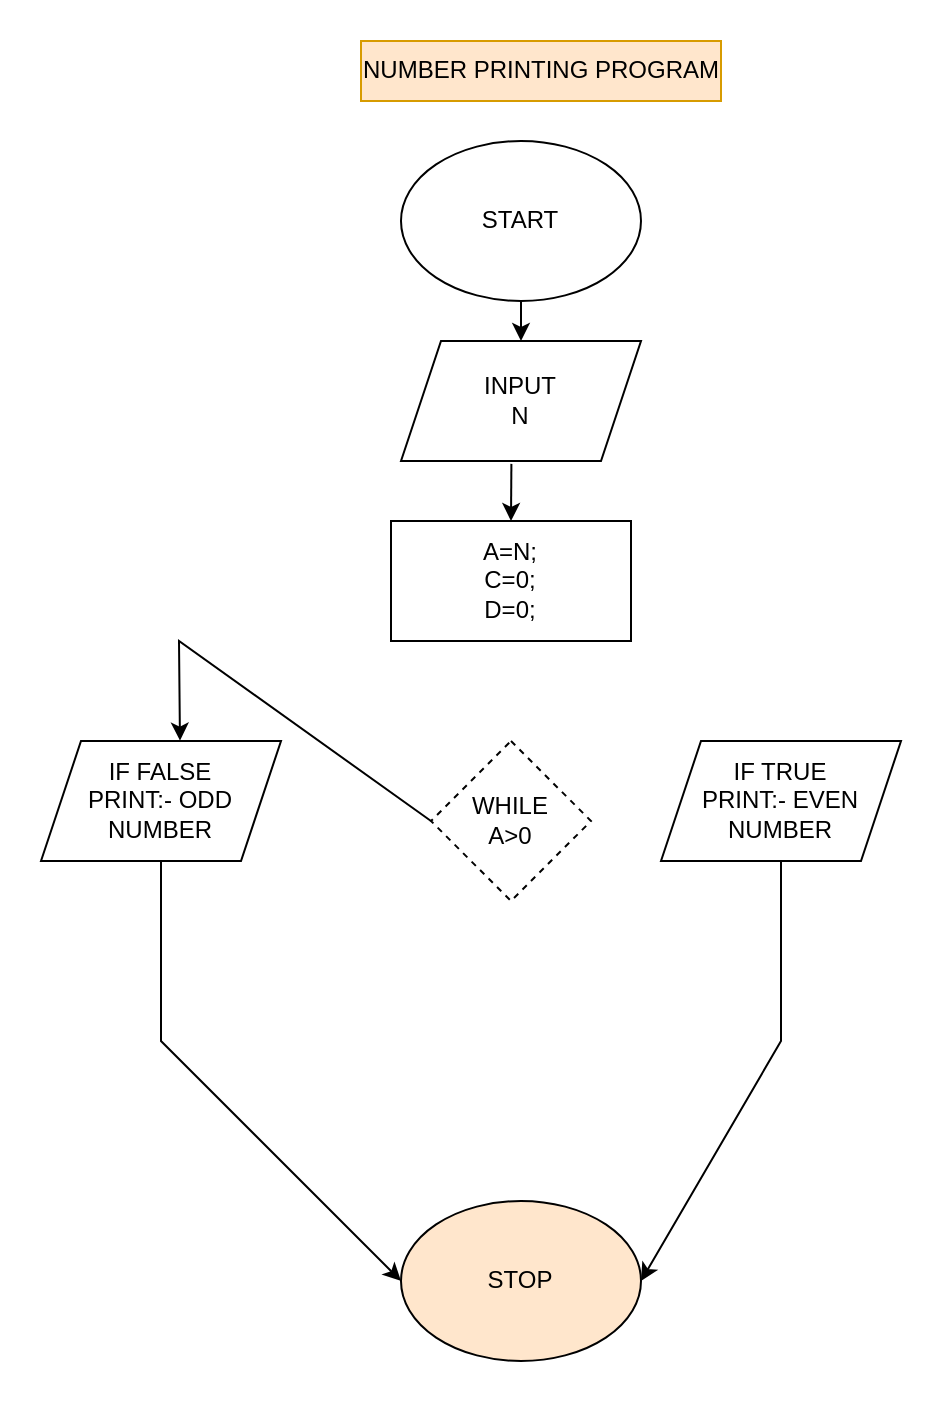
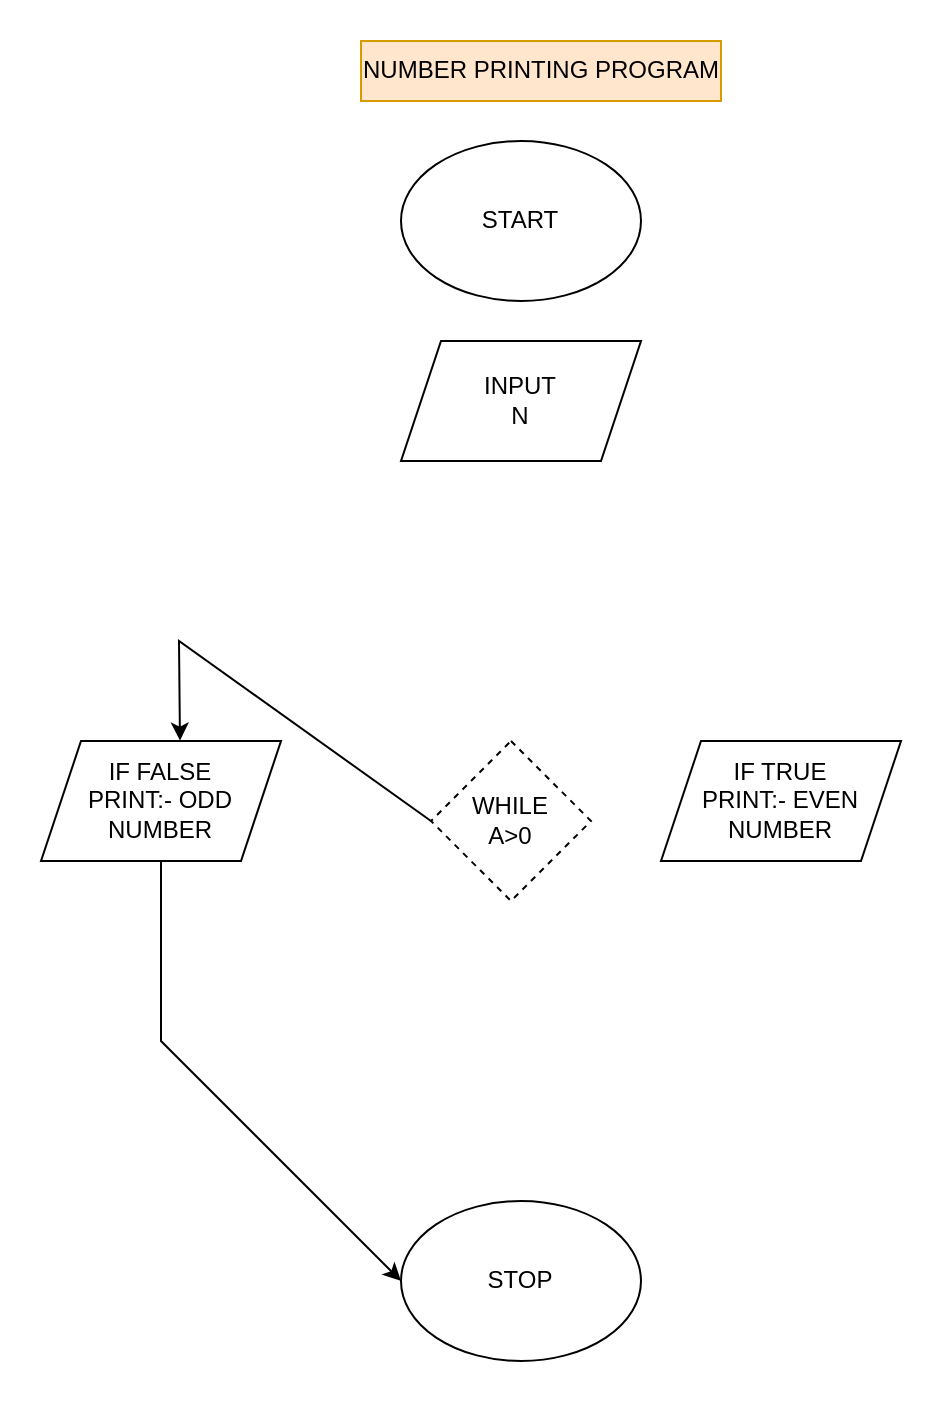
- <mxCell id="5" value="" style="endArrow=classic;html=1;rounded=0;exitX=0.5;exitY=1;exitDx=0;exitDy=0;entryX=0.5;entryY=0;entryDx=0;entryDy=0;" parent="1" source="2" target="3" edge="1"><mxGeometry width="50" height="50" relative="1" as="geometry"><mxPoint x="230" y="310" as="sourcePoint" /><mxPoint x="280" y="260" as="targetPoint" /></mxGeometry></mxCell>
- <mxCell id="6" value="" style="endArrow=classic;html=1;rounded=0;exitX=0.46;exitY=1.024;exitDx=0;exitDy=0;exitPerimeter=0;entryX=0.5;entryY=0;entryDx=0;entryDy=0;" parent="1" source="3" target="14" edge="1"><mxGeometry width="50" height="50" relative="1" as="geometry"><mxPoint x="230" y="310" as="sourcePoint" /><mxPoint x="260" y="250" as="targetPoint" /></mxGeometry></mxCell>
- <mxCell id="14" value="A=N;&lt;br&gt;C=0;&lt;br&gt;D=0;" style="rounded=0;whiteSpace=wrap;html=1;" vertex="1" parent="1"><mxGeometry x="195" y="260" width="120" height="60" as="geometry" /></mxCell>
- <mxCell id="12" value="" style="endArrow=classic;html=1;rounded=0;exitX=0.5;exitY=1;exitDx=0;exitDy=0;entryX=1;entryY=0.5;entryDx=0;entryDy=0;" parent="1" source="7" target="10" edge="1"><mxGeometry width="50" height="50" relative="1" as="geometry"><mxPoint x="200" y="370" as="sourcePoint" /><mxPoint x="250" y="320" as="targetPoint" /><Array as="points"><mxPoint x="390" y="520" /></Array></mxGeometry></mxCell>
- <mxCell id="10" value="STOP" style="ellipse;whiteSpace=wrap;html=1;fillColor=#ffe6cc;" parent="1" vertex="1"><mxGeometry x="200" y="600" width="120" height="80" as="geometry" /></mxCell>
+ <mxCell id="10" value="STOP" style="ellipse;whiteSpace=wrap;html=1;" parent="1" vertex="1"><mxGeometry x="200" y="600" width="120" height="80" as="geometry" /></mxCell>
